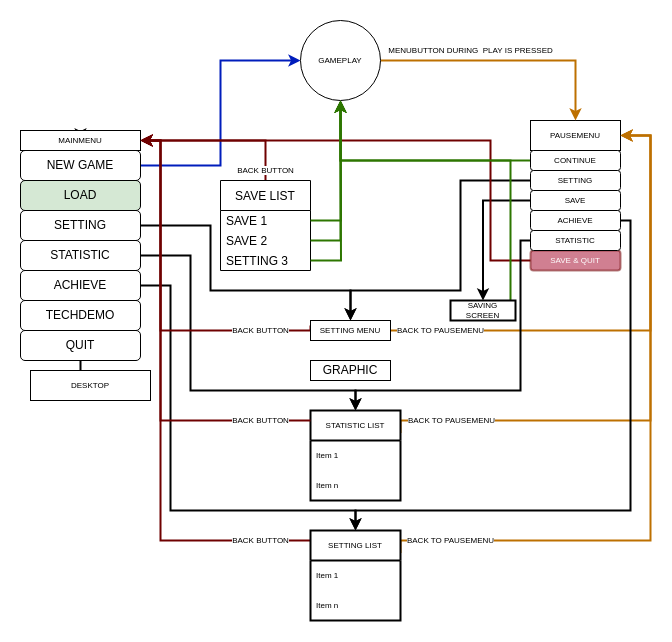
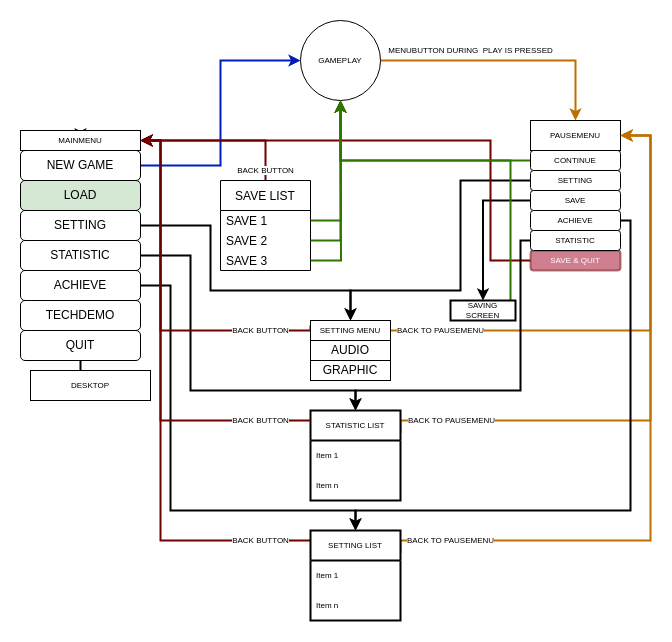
- <mxCell id="18" value="SETTING 3" style="text;strokeColor=none;fillColor=none;align=left;verticalAlign=middle;spacingLeft=4;spacingRight=4;overflow=hidden;points=[[0,0.5],[1,0.5]];portConstraint=eastwest;rotatable=0;labelBorderColor=none;" vertex="1" parent="15"><mxGeometry y="70" width="90" height="20" as="geometry" /></mxCell>
+ <mxCell id="18" value="SAVE 3" style="text;strokeColor=none;fillColor=none;align=left;verticalAlign=middle;spacingLeft=4;spacingRight=4;overflow=hidden;points=[[0,0.5],[1,0.5]];portConstraint=eastwest;rotatable=0;labelBorderColor=none;" vertex="1" parent="15"><mxGeometry y="70" width="90" height="20" as="geometry" /></mxCell>
+ <mxCell id="5" style="edgeStyle=orthogonalEdgeStyle;rounded=0;orthogonalLoop=1;jettySize=auto;html=1;entryX=0.125;entryY=0.257;entryDx=0;entryDy=0;entryPerimeter=0;fontColor=#000000;" edge="1" parent="1" source="20" target="19"><mxGeometry relative="1" as="geometry" /></mxCell>
+ <mxCell id="19" value="AUDIO" style="rounded=0;whiteSpace=wrap;html=1;labelBackgroundColor=default;labelBorderColor=none;strokeColor=default;fontColor=#000000;gradientColor=none;" vertex="1" parent="1"><mxGeometry x="310" y="340" width="80" height="20" as="geometry" /></mxCell>
